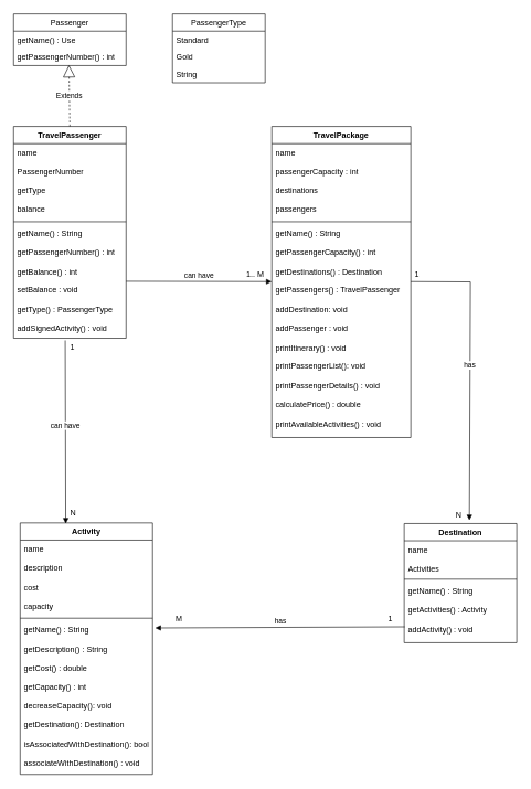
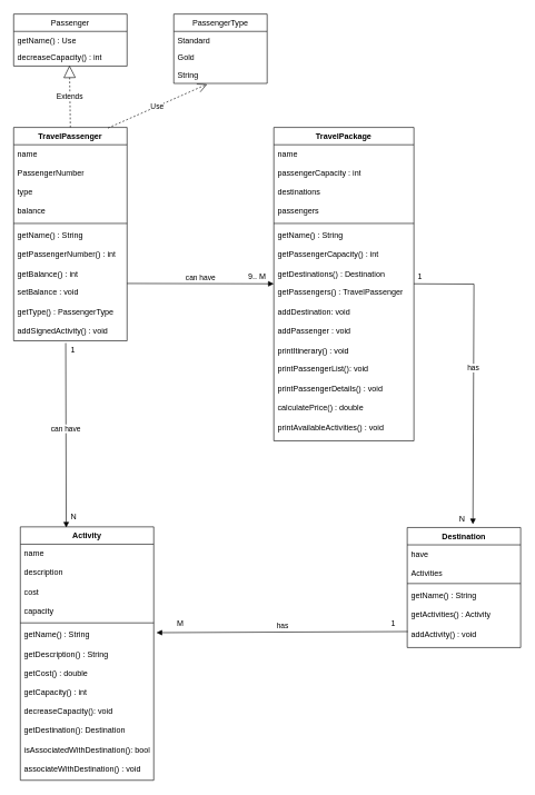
- <mxCell id="8" value="getPassengerNumber() : int" style="text;strokeColor=none;fillColor=none;align=left;verticalAlign=top;spacingLeft=4;spacingRight=4;overflow=hidden;rotatable=0;points=[[0,0.5],[1,0.5]];portConstraint=eastwest;whiteSpace=wrap;html=1;" vertex="1" parent="6"><mxGeometry y="52" width="170" height="26" as="geometry" /></mxCell>
+ <mxCell id="8" value="decreaseCapacity() : int" style="text;strokeColor=none;fillColor=none;align=left;verticalAlign=top;spacingLeft=4;spacingRight=4;overflow=hidden;rotatable=0;points=[[0,0.5],[1,0.5]];portConstraint=eastwest;whiteSpace=wrap;html=1;" vertex="1" parent="6"><mxGeometry y="52" width="170" height="26" as="geometry" /></mxCell>
+ <mxCell id="26" value="Use" style="endArrow=open;endSize=12;dashed=1;html=1;rounded=0;entryX=0.357;entryY=1.046;entryDx=0;entryDy=0;entryPerimeter=0;exitX=0.831;exitY=0.003;exitDx=0;exitDy=0;exitPerimeter=0;" edge="1" parent="1" source="2" target="12"><mxGeometry width="160" relative="1" as="geometry"><mxPoint x="150" y="189" as="sourcePoint" /><mxPoint x="310" y="189" as="targetPoint" /></mxGeometry></mxCell>
- <mxCell id="3" value="name&lt;div&gt;&lt;br&gt;&lt;/div&gt;&lt;div&gt;PassengerNumber&lt;/div&gt;&lt;div&gt;&lt;br&gt;&lt;/div&gt;&lt;div&gt;getType&lt;/div&gt;&lt;div&gt;&lt;br&gt;&lt;/div&gt;&lt;div&gt;balance&lt;/div&gt;" style="text;strokeColor=none;fillColor=none;align=left;verticalAlign=top;spacingLeft=4;spacingRight=4;overflow=hidden;rotatable=0;points=[[0,0.5],[1,0.5]];portConstraint=eastwest;whiteSpace=wrap;html=1;" vertex="1" parent="2"><mxGeometry y="26" width="170" height="114" as="geometry" /></mxCell>
+ <mxCell id="3" value="name&lt;div&gt;&lt;br&gt;&lt;/div&gt;&lt;div&gt;PassengerNumber&lt;/div&gt;&lt;div&gt;&lt;br&gt;&lt;/div&gt;&lt;div&gt;type&lt;/div&gt;&lt;div&gt;&lt;br&gt;&lt;/div&gt;&lt;div&gt;balance&lt;/div&gt;" style="text;strokeColor=none;fillColor=none;align=left;verticalAlign=top;spacingLeft=4;spacingRight=4;overflow=hidden;rotatable=0;points=[[0,0.5],[1,0.5]];portConstraint=eastwest;whiteSpace=wrap;html=1;" vertex="1" parent="2"><mxGeometry y="26" width="170" height="114" as="geometry" /></mxCell>
- <mxCell id="31" value="1.. M" style="text;strokeColor=none;fillColor=none;align=left;verticalAlign=top;spacingLeft=4;spacingRight=4;overflow=hidden;rotatable=0;points=[[0,0.5],[1,0.5]];portConstraint=eastwest;whiteSpace=wrap;html=1;" vertex="1" parent="1"><mxGeometry x="366" y="400" width="44" height="26" as="geometry" /></mxCell>
+ <mxCell id="31" value="9.. M" style="text;strokeColor=none;fillColor=none;align=left;verticalAlign=top;spacingLeft=4;spacingRight=4;overflow=hidden;rotatable=0;points=[[0,0.5],[1,0.5]];portConstraint=eastwest;whiteSpace=wrap;html=1;" vertex="1" parent="1"><mxGeometry x="366" y="400" width="44" height="26" as="geometry" /></mxCell>
- <mxCell id="18" value="name&lt;div&gt;&lt;br&gt;&lt;/div&gt;&lt;div&gt;Activities&lt;/div&gt;&lt;div&gt;&lt;br&gt;&lt;/div&gt;" style="text;strokeColor=none;fillColor=none;align=left;verticalAlign=top;spacingLeft=4;spacingRight=4;overflow=hidden;rotatable=0;points=[[0,0.5],[1,0.5]];portConstraint=eastwest;whiteSpace=wrap;html=1;" vertex="1" parent="17"><mxGeometry y="26" width="170" height="54" as="geometry" /></mxCell>
+ <mxCell id="18" value="have&lt;div&gt;&lt;br&gt;&lt;/div&gt;&lt;div&gt;Activities&lt;/div&gt;&lt;div&gt;&lt;br&gt;&lt;/div&gt;" style="text;strokeColor=none;fillColor=none;align=left;verticalAlign=top;spacingLeft=4;spacingRight=4;overflow=hidden;rotatable=0;points=[[0,0.5],[1,0.5]];portConstraint=eastwest;whiteSpace=wrap;html=1;" vertex="1" parent="17"><mxGeometry y="26" width="170" height="54" as="geometry" /></mxCell>
